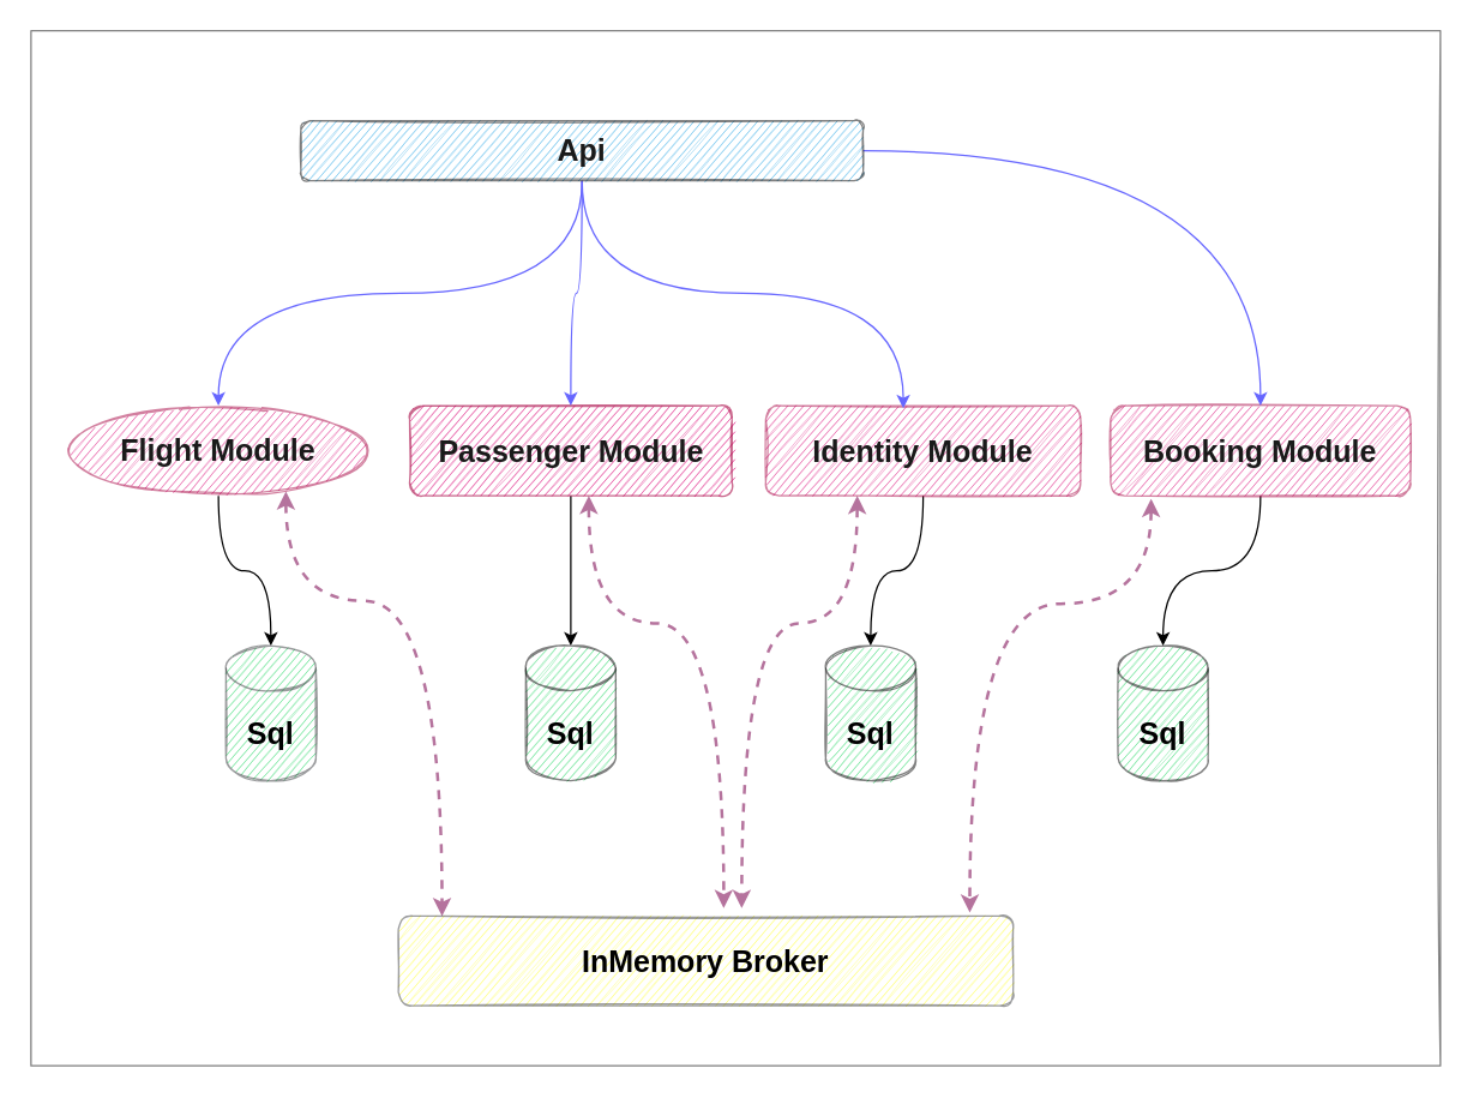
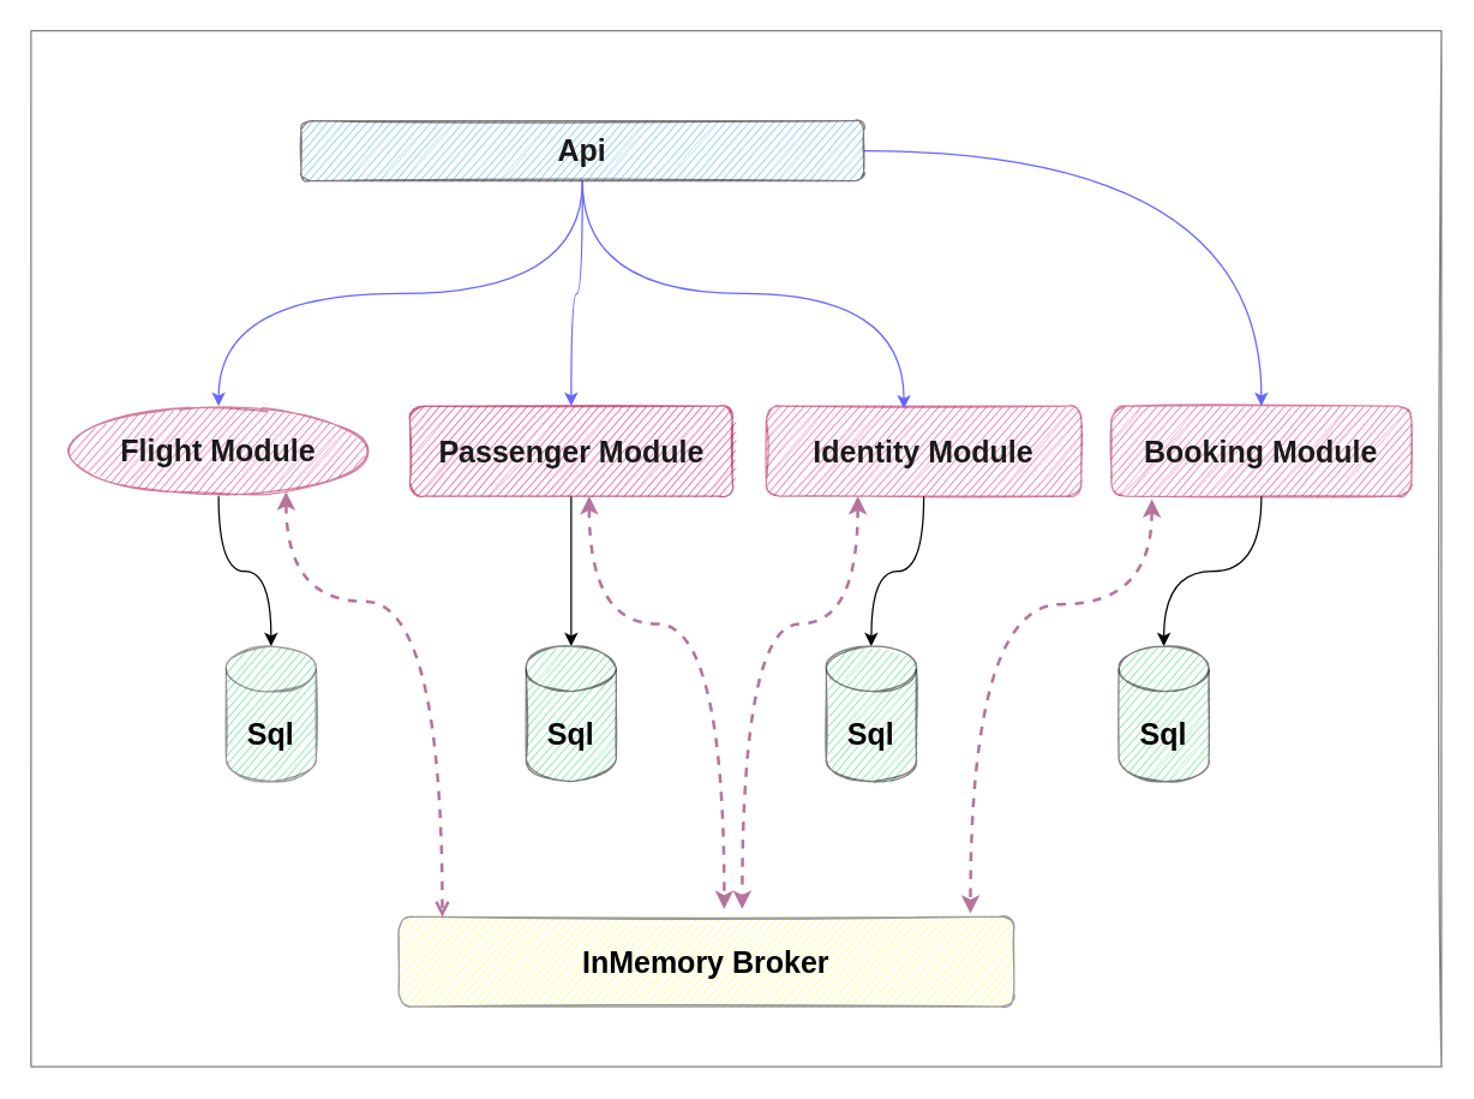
- <mxCell id="4" style="edgeStyle=orthogonalEdgeStyle;orthogonalLoop=1;jettySize=auto;html=1;entryX=0.071;entryY=0.005;entryDx=0;entryDy=0;entryPerimeter=0;fontSize=20;fontColor=#1A1A1A;startArrow=classic;startFill=1;dashed=1;curved=1;strokeColor=#B5739D;strokeWidth=2;" edge="1" parent="1" source="5" target="24"><mxGeometry relative="1" as="geometry"><Array as="points"><mxPoint x="190" y="400" /><mxPoint x="294" y="400" /></Array></mxGeometry></mxCell>
+ <mxCell id="4" style="edgeStyle=orthogonalEdgeStyle;orthogonalLoop=1;jettySize=auto;html=1;entryX=0.071;entryY=0.005;entryDx=0;entryDy=0;entryPerimeter=0;fontSize=20;fontColor=#1A1A1A;startArrow=classic;startFill=1;dashed=1;curved=1;strokeColor=#B5739D;strokeWidth=2;endArrow=open;" edge="1" parent="1" source="5" target="24"><mxGeometry relative="1" as="geometry"><Array as="points"><mxPoint x="190" y="400" /><mxPoint x="294" y="400" /></Array></mxGeometry></mxCell>
